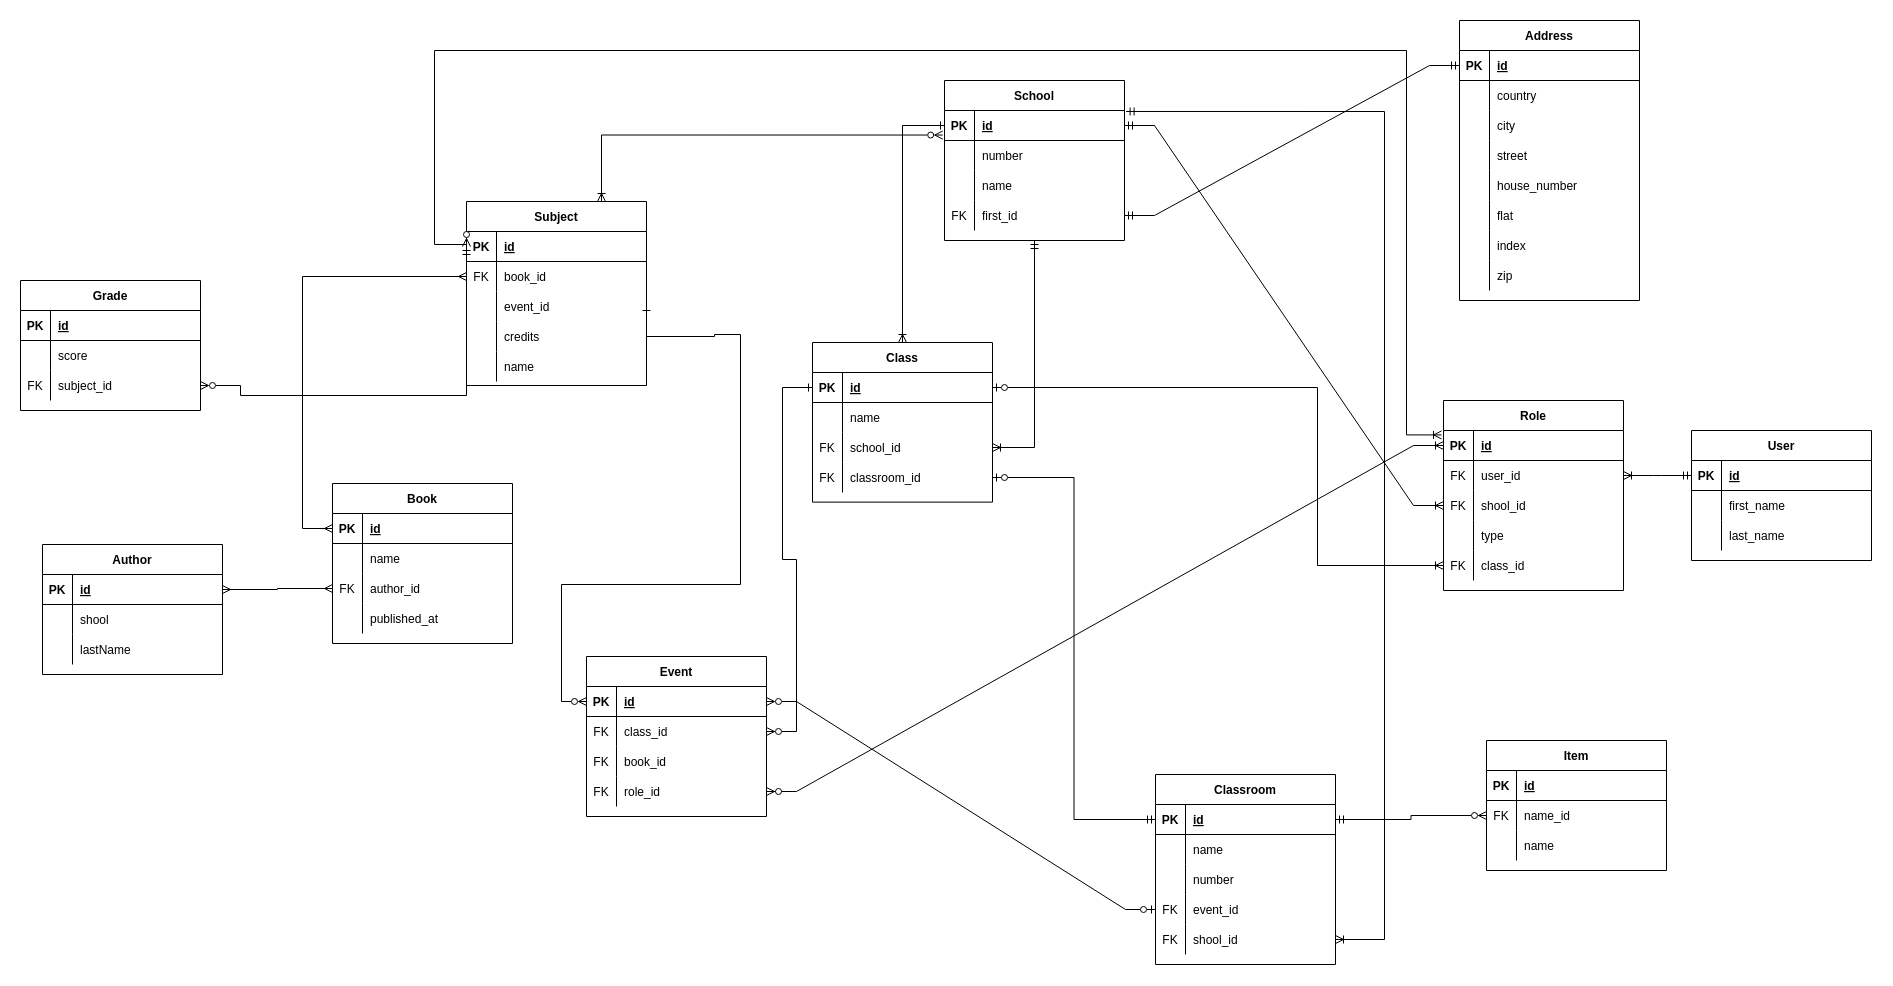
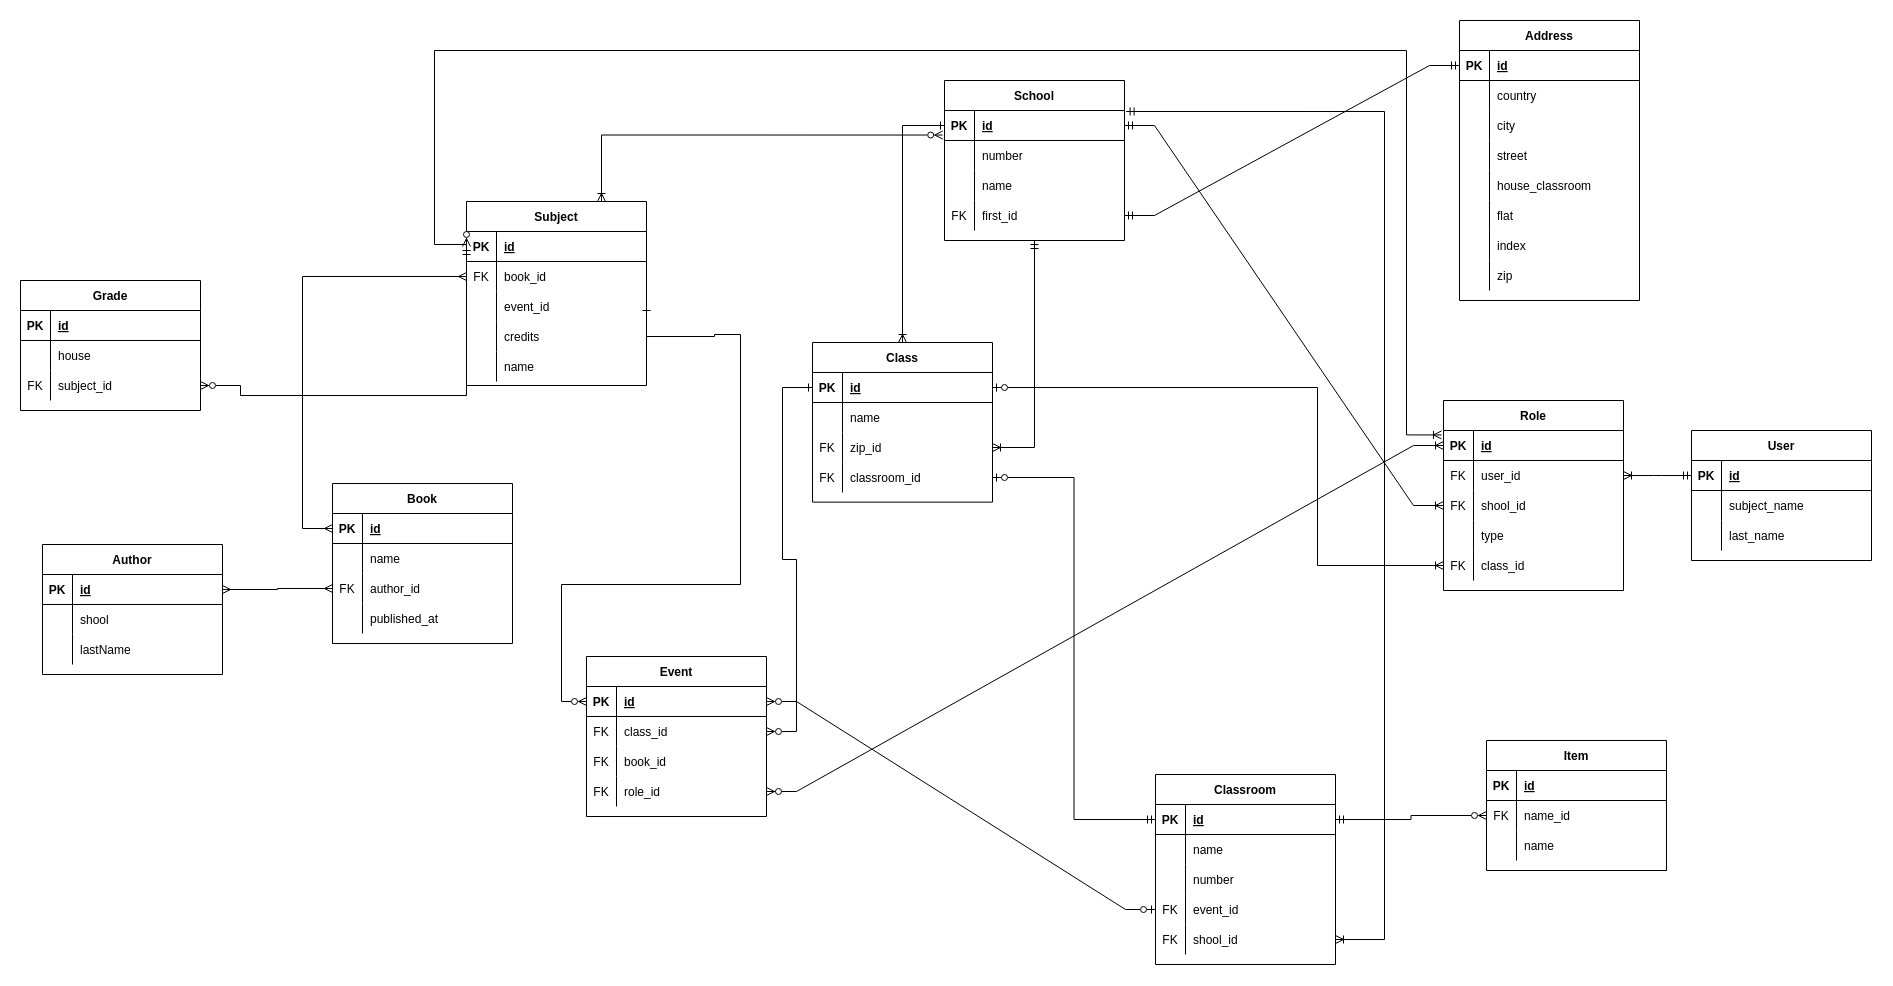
- <mxCell id="124" value="house_number" style="shape=partialRectangle;connectable=0;fillColor=none;top=0;left=0;bottom=0;right=0;align=left;spacingLeft=6;overflow=hidden;" parent="122" vertex="1"><mxGeometry x="30" width="150" height="30" as="geometry"><mxRectangle width="150" height="30" as="alternateBounds" /></mxGeometry></mxCell>
+ <mxCell id="124" value="house_classroom" style="shape=partialRectangle;connectable=0;fillColor=none;top=0;left=0;bottom=0;right=0;align=left;spacingLeft=6;overflow=hidden;" parent="122" vertex="1"><mxGeometry x="30" width="150" height="30" as="geometry"><mxRectangle width="150" height="30" as="alternateBounds" /></mxGeometry></mxCell>
- <mxCell id="180" value="score" style="shape=partialRectangle;connectable=0;fillColor=none;top=0;left=0;bottom=0;right=0;align=left;spacingLeft=6;overflow=hidden;" parent="178" vertex="1"><mxGeometry x="30" width="150" height="30" as="geometry"><mxRectangle width="150" height="30" as="alternateBounds" /></mxGeometry></mxCell>
+ <mxCell id="180" value="house" style="shape=partialRectangle;connectable=0;fillColor=none;top=0;left=0;bottom=0;right=0;align=left;spacingLeft=6;overflow=hidden;" parent="178" vertex="1"><mxGeometry x="30" width="150" height="30" as="geometry"><mxRectangle width="150" height="30" as="alternateBounds" /></mxGeometry></mxCell>
- <mxCell id="50" value="school_id" style="shape=partialRectangle;connectable=0;fillColor=none;top=0;left=0;bottom=0;right=0;align=left;spacingLeft=6;overflow=hidden;" parent="48" vertex="1"><mxGeometry x="30" width="150" height="30" as="geometry"><mxRectangle width="150" height="30" as="alternateBounds" /></mxGeometry></mxCell>
+ <mxCell id="50" value="zip_id" style="shape=partialRectangle;connectable=0;fillColor=none;top=0;left=0;bottom=0;right=0;align=left;spacingLeft=6;overflow=hidden;" parent="48" vertex="1"><mxGeometry x="30" width="150" height="30" as="geometry"><mxRectangle width="150" height="30" as="alternateBounds" /></mxGeometry></mxCell>
- <mxCell id="8" value="first_name" style="shape=partialRectangle;connectable=0;fillColor=none;top=0;left=0;bottom=0;right=0;align=left;spacingLeft=6;overflow=hidden;" parent="6" vertex="1"><mxGeometry x="30" width="150" height="30" as="geometry"><mxRectangle width="150" height="30" as="alternateBounds" /></mxGeometry></mxCell>
+ <mxCell id="8" value="subject_name" style="shape=partialRectangle;connectable=0;fillColor=none;top=0;left=0;bottom=0;right=0;align=left;spacingLeft=6;overflow=hidden;" parent="6" vertex="1"><mxGeometry x="30" width="150" height="30" as="geometry"><mxRectangle width="150" height="30" as="alternateBounds" /></mxGeometry></mxCell>
